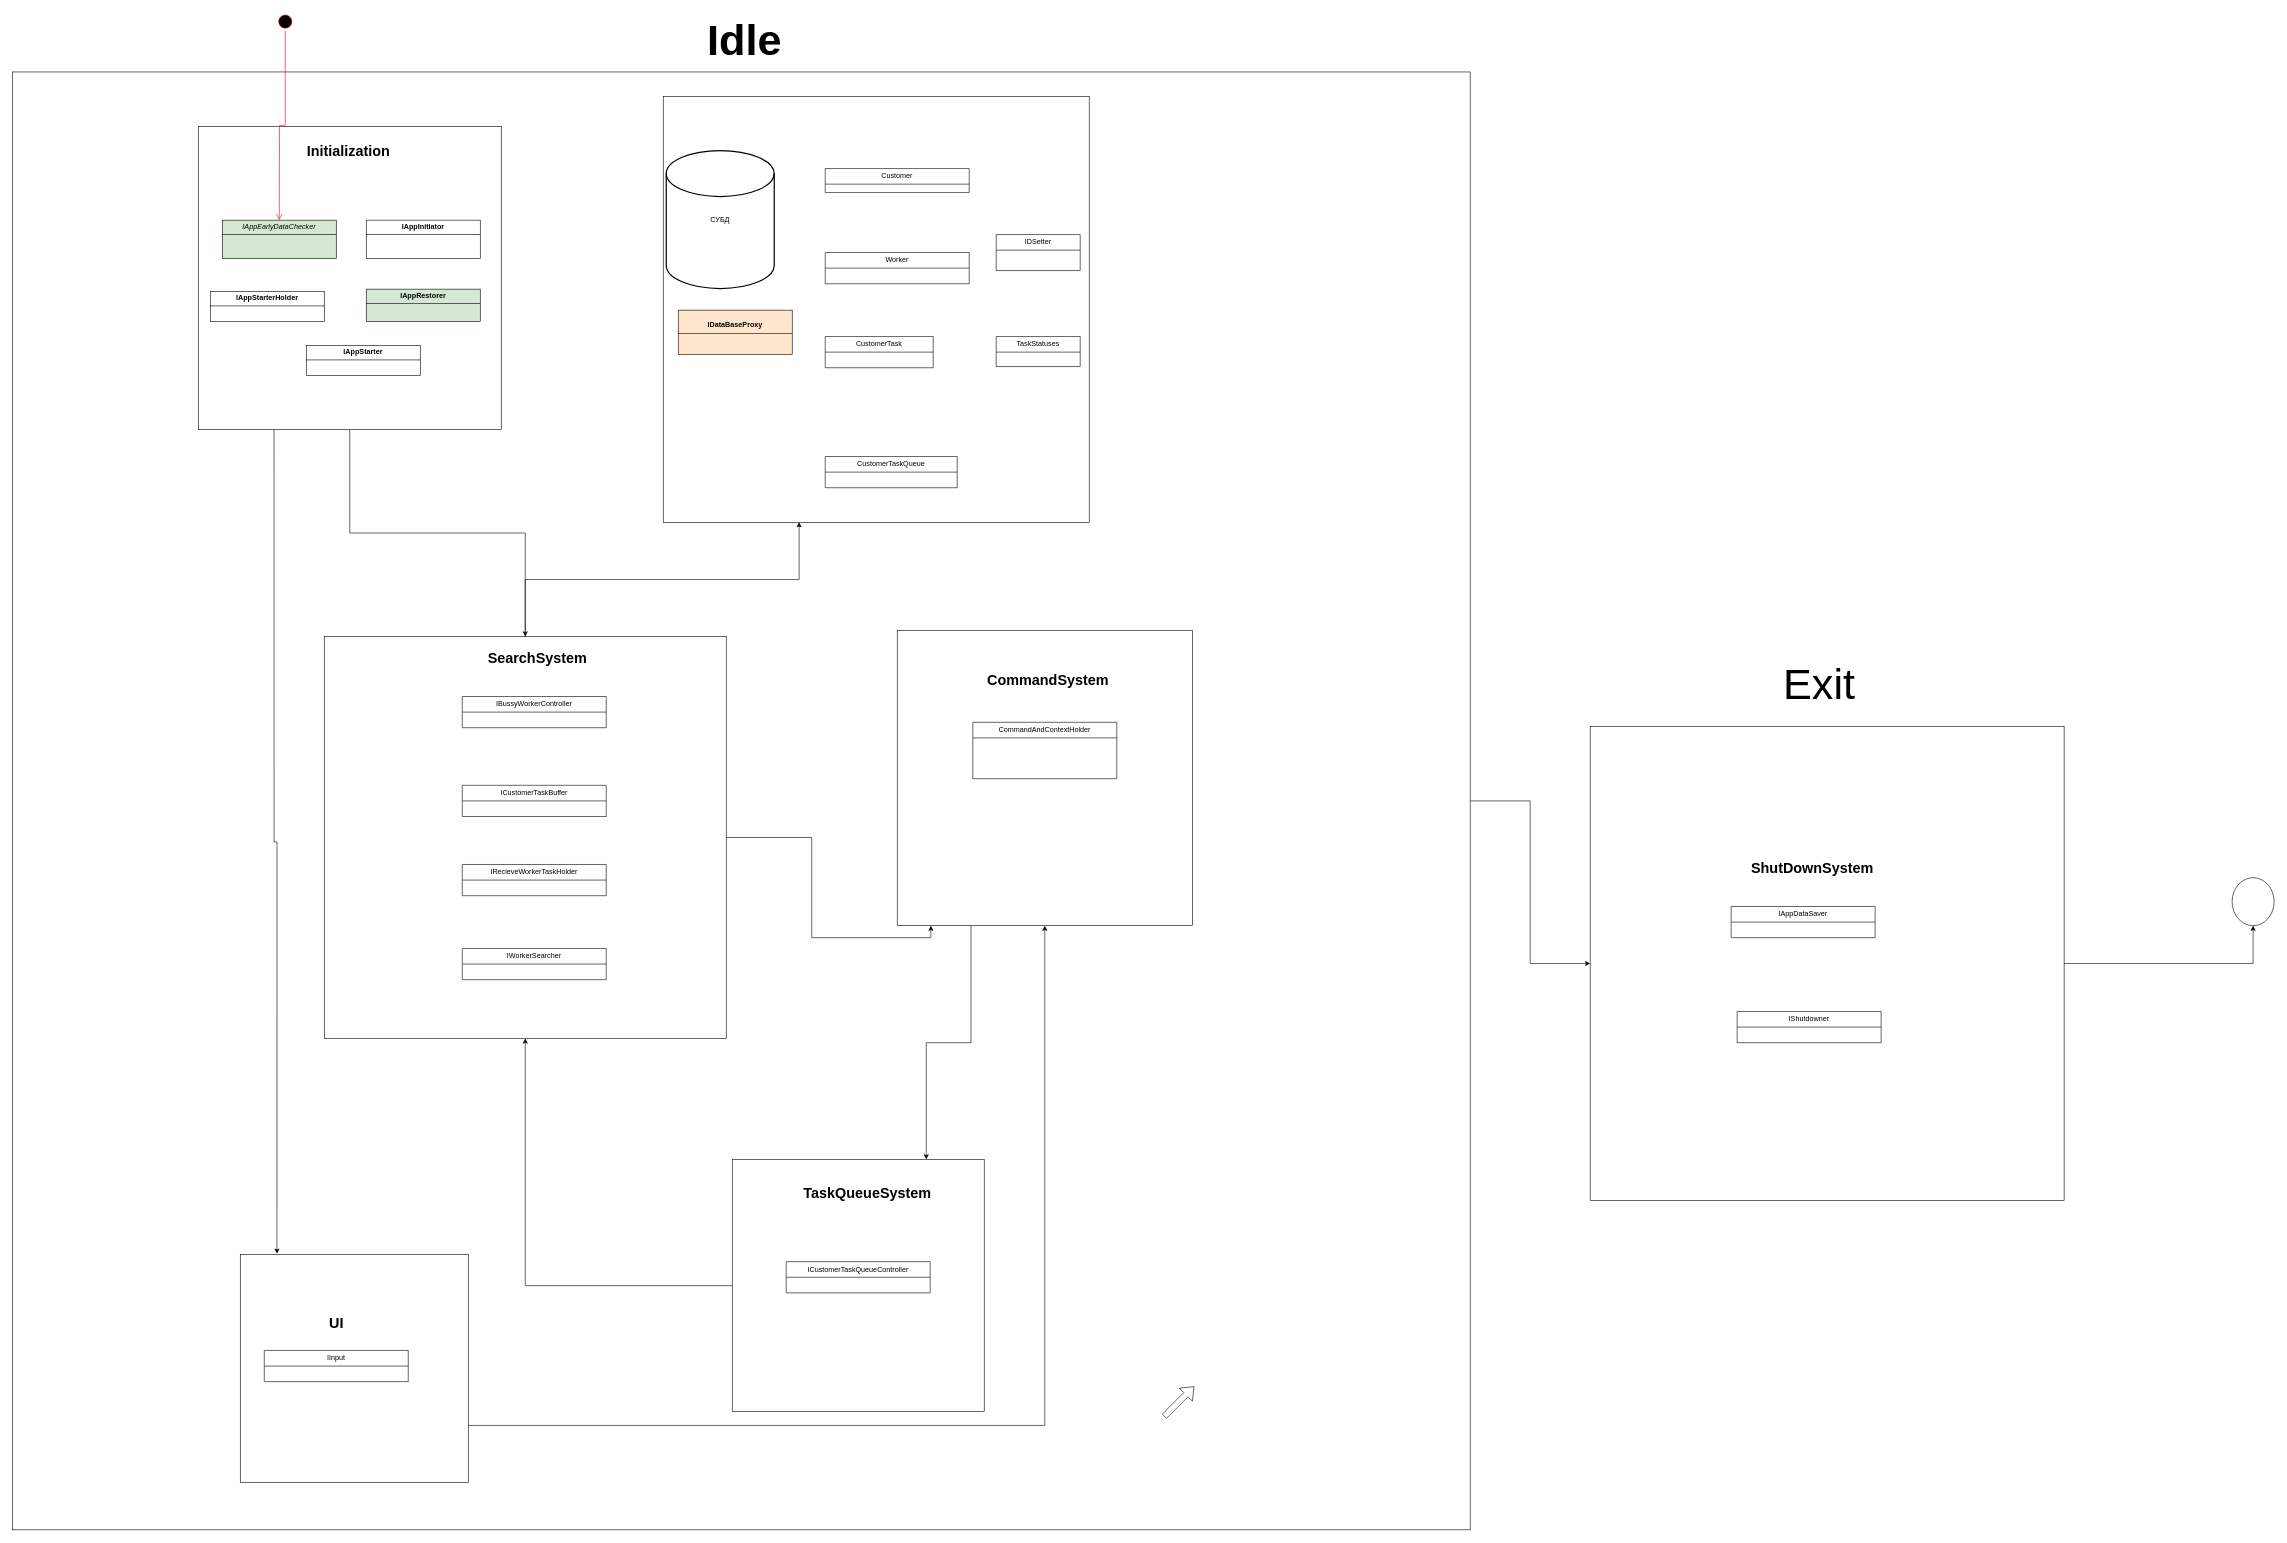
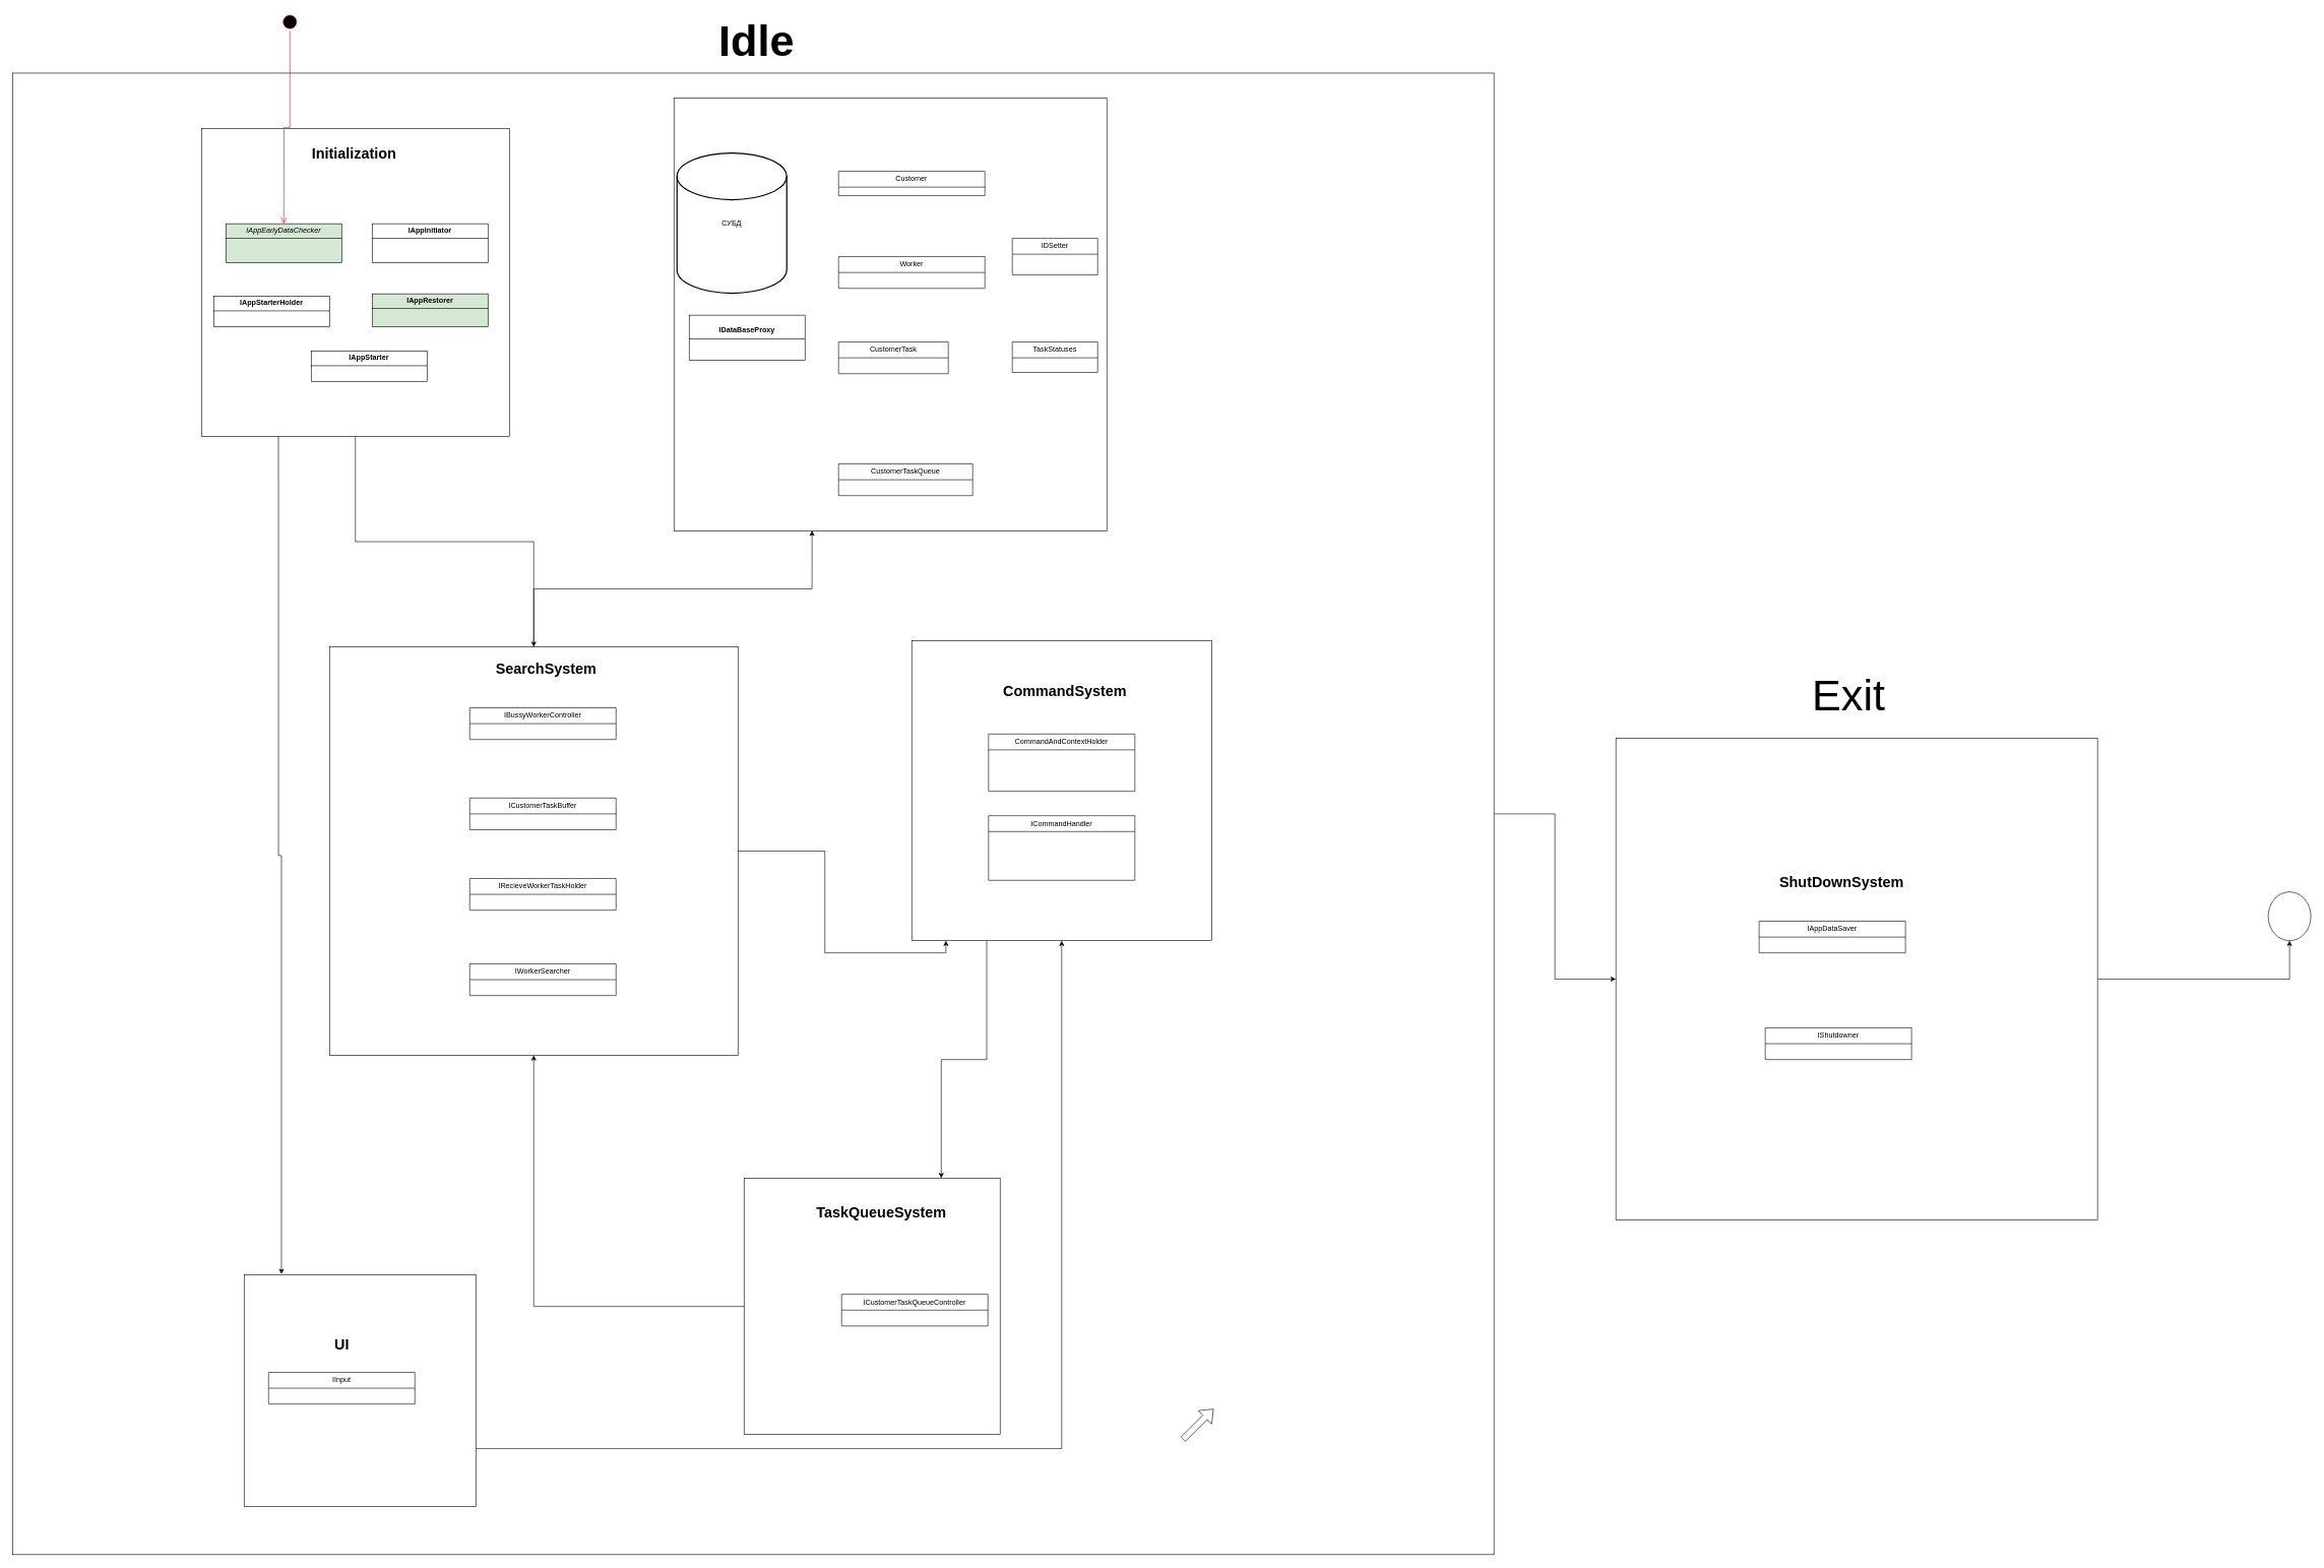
- <mxCell id="13" value="&lt;p style=&quot;margin:0px;margin-top:4px;text-align:center;&quot;&gt;&lt;br&gt;&lt;b&gt;IDataBaseProxy&lt;/b&gt;&lt;/p&gt;&lt;hr size=&quot;1&quot; style=&quot;border-style:solid;&quot;&gt;&lt;p style=&quot;margin:0px;margin-left:4px;&quot;&gt;&lt;br&gt;&lt;/p&gt;" style="verticalAlign=top;align=left;overflow=fill;html=1;whiteSpace=wrap;fillColor=#ffe6cc;" parent="1" vertex="1"><mxGeometry x="1130" y="516" width="190" height="74" as="geometry" /></mxCell>
+ <mxCell id="13" value="&lt;p style=&quot;margin:0px;margin-top:4px;text-align:center;&quot;&gt;&lt;br&gt;&lt;b&gt;IDataBaseProxy&lt;/b&gt;&lt;/p&gt;&lt;hr size=&quot;1&quot; style=&quot;border-style:solid;&quot;&gt;&lt;p style=&quot;margin:0px;margin-left:4px;&quot;&gt;&lt;br&gt;&lt;/p&gt;" style="verticalAlign=top;align=left;overflow=fill;html=1;whiteSpace=wrap;" parent="1" vertex="1"><mxGeometry x="1130" y="516" width="190" height="74" as="geometry" /></mxCell>
+ <mxCell id="33" value="ICommandHandler" style="swimlane;fontStyle=0;childLayout=stackLayout;horizontal=1;startSize=26;fillColor=none;horizontalStack=0;resizeParent=1;resizeParentMax=0;resizeLast=0;collapsible=1;marginBottom=0;whiteSpace=wrap;html=1;" parent="1" vertex="1"><mxGeometry x="1621" y="1337" width="240" height="106" as="geometry" /></mxCell>
- <mxCell id="40" value="ICustomerTaskQueueController" style="swimlane;fontStyle=0;childLayout=stackLayout;horizontal=1;startSize=26;fillColor=none;horizontalStack=0;resizeParent=1;resizeParentMax=0;resizeLast=0;collapsible=1;marginBottom=0;whiteSpace=wrap;html=1;" parent="1" vertex="1"><mxGeometry x="1310" y="2102" width="240" height="52" as="geometry" /></mxCell>
+ <mxCell id="40" value="ICustomerTaskQueueController" style="swimlane;fontStyle=0;childLayout=stackLayout;horizontal=1;startSize=26;fillColor=none;horizontalStack=0;resizeParent=1;resizeParentMax=0;resizeLast=0;collapsible=1;marginBottom=0;whiteSpace=wrap;html=1;" parent="1" vertex="1"><mxGeometry x="1380" y="2122" width="240" height="52" as="geometry" /></mxCell>
